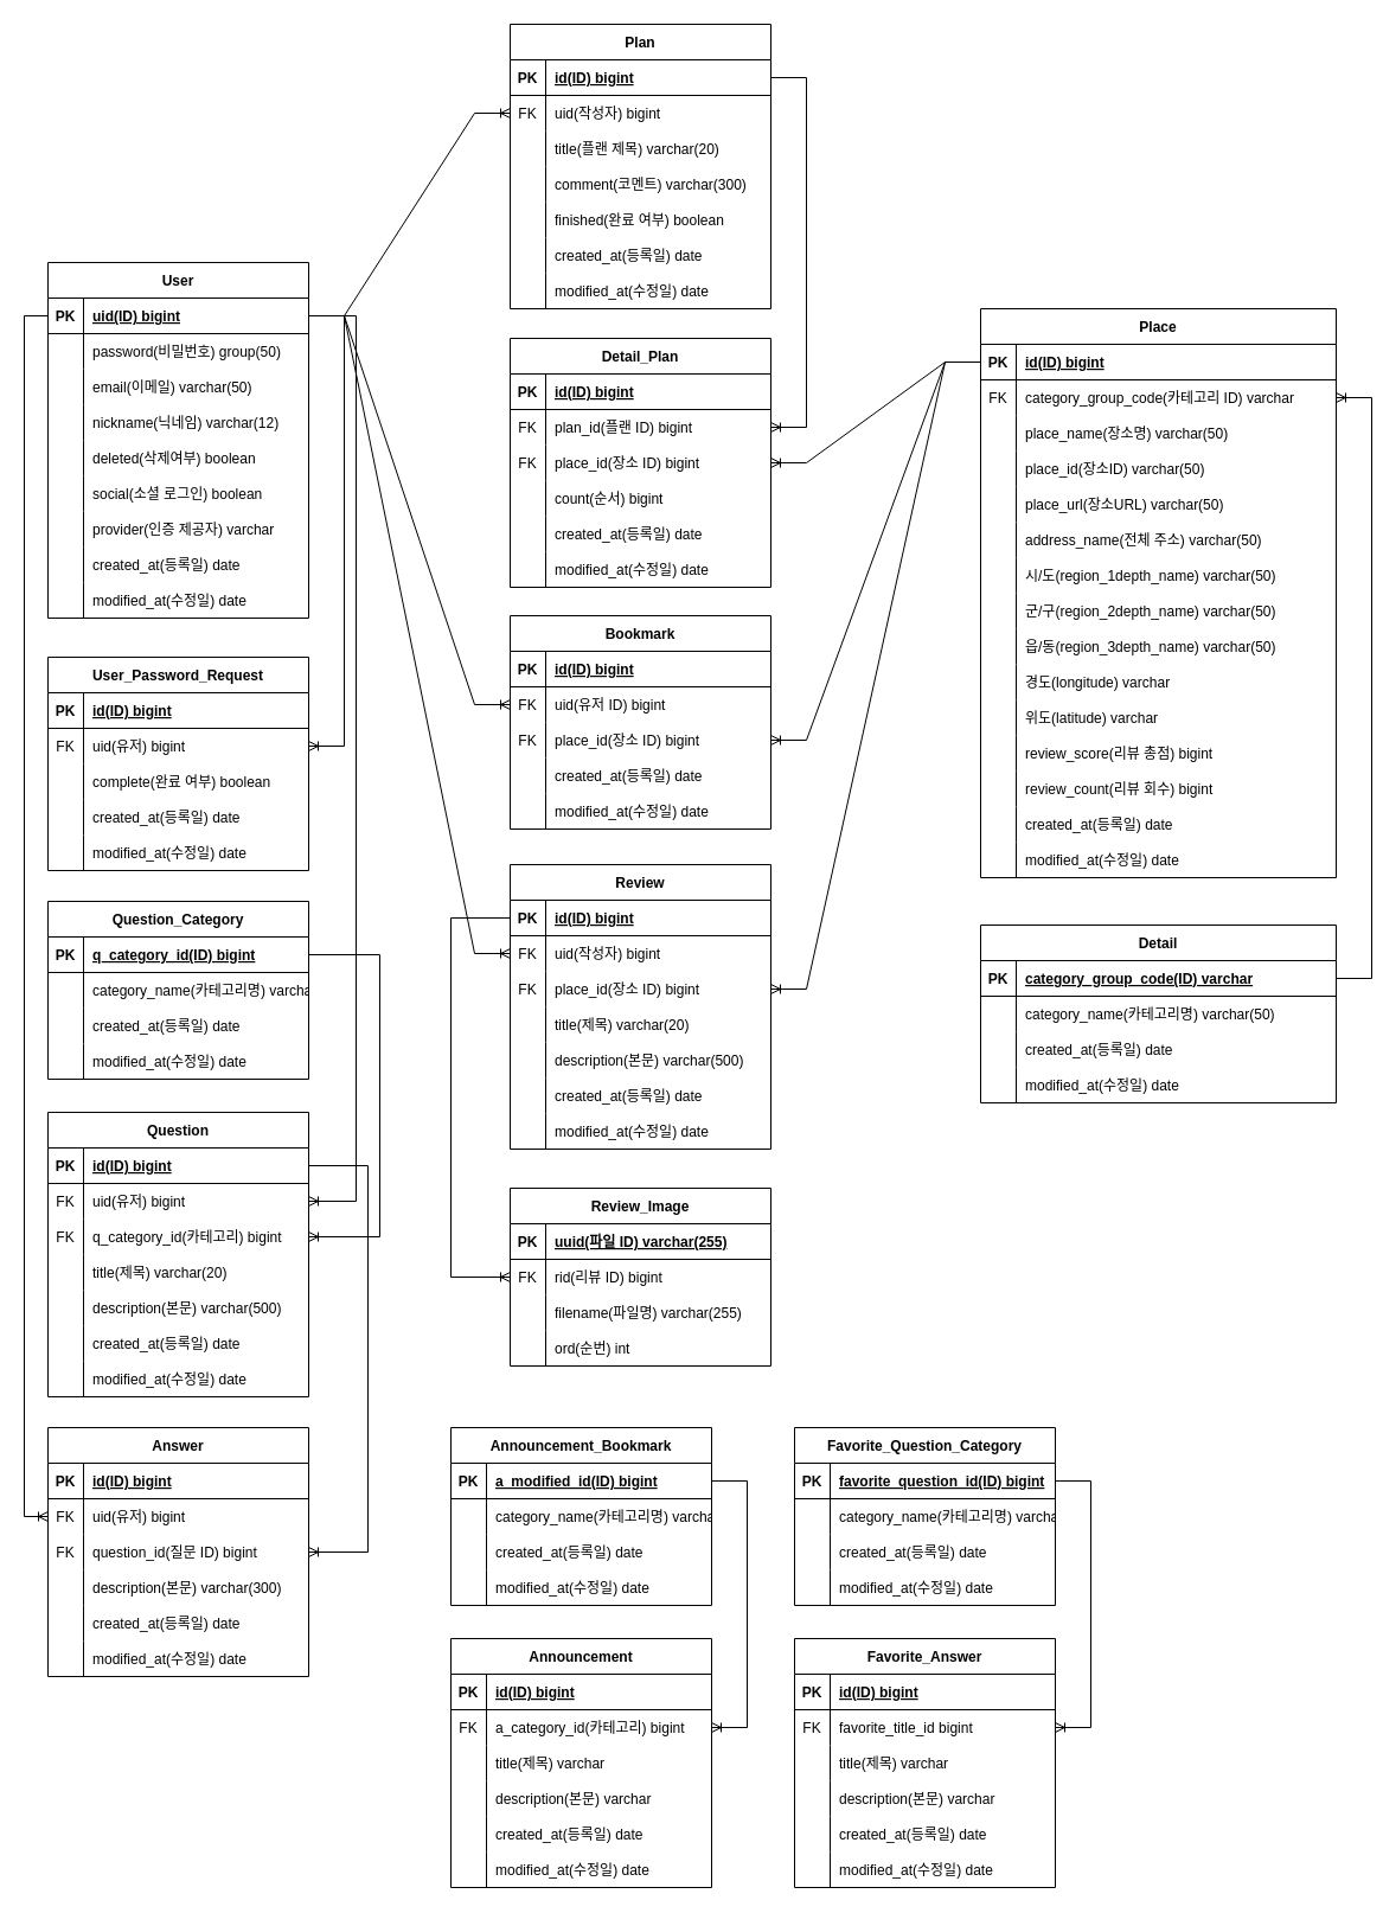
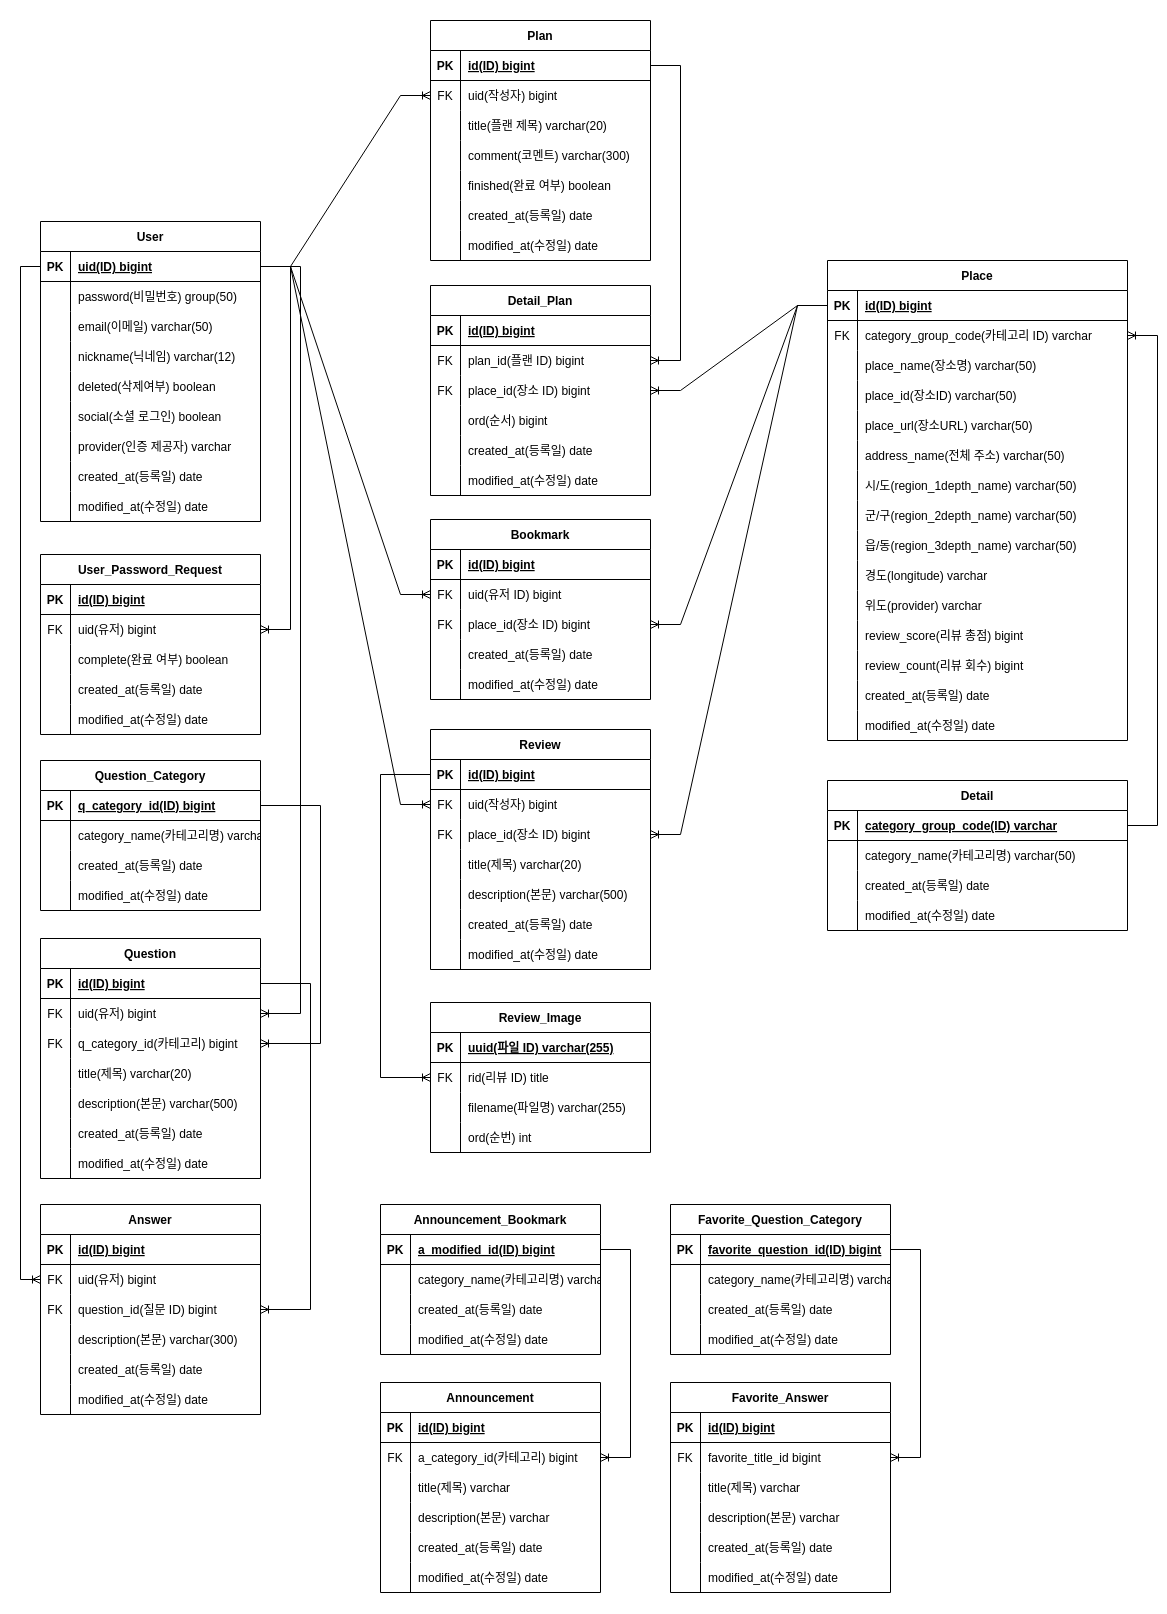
- <mxCell id="64" value="count(순서) bigint" style="shape=partialRectangle;connectable=0;fillColor=none;top=0;left=0;bottom=0;right=0;align=left;spacingLeft=6;overflow=hidden;" parent="62" vertex="1"><mxGeometry x="30" width="190" height="30" as="geometry"><mxRectangle width="190" height="30" as="alternateBounds" /></mxGeometry></mxCell>
+ <mxCell id="64" value="ord(순서) bigint" style="shape=partialRectangle;connectable=0;fillColor=none;top=0;left=0;bottom=0;right=0;align=left;spacingLeft=6;overflow=hidden;" parent="62" vertex="1"><mxGeometry x="30" width="190" height="30" as="geometry"><mxRectangle width="190" height="30" as="alternateBounds" /></mxGeometry></mxCell>
- <mxCell id="104" value="위도(latitude) varchar" style="shape=partialRectangle;connectable=0;fillColor=none;top=0;left=0;bottom=0;right=0;align=left;spacingLeft=6;overflow=hidden;" parent="102" vertex="1"><mxGeometry x="30" width="270" height="30" as="geometry"><mxRectangle width="270" height="30" as="alternateBounds" /></mxGeometry></mxCell>
+ <mxCell id="104" value="위도(provider) varchar" style="shape=partialRectangle;connectable=0;fillColor=none;top=0;left=0;bottom=0;right=0;align=left;spacingLeft=6;overflow=hidden;" parent="102" vertex="1"><mxGeometry x="30" width="270" height="30" as="geometry"><mxRectangle width="270" height="30" as="alternateBounds" /></mxGeometry></mxCell>
- <mxCell id="158" value="rid(리뷰 ID) bigint" style="shape=partialRectangle;connectable=0;fillColor=none;top=0;left=0;bottom=0;right=0;align=left;spacingLeft=6;overflow=hidden;" parent="156" vertex="1"><mxGeometry x="30" width="190" height="30" as="geometry"><mxRectangle width="190" height="30" as="alternateBounds" /></mxGeometry></mxCell>
+ <mxCell id="158" value="rid(리뷰 ID) title" style="shape=partialRectangle;connectable=0;fillColor=none;top=0;left=0;bottom=0;right=0;align=left;spacingLeft=6;overflow=hidden;" parent="156" vertex="1"><mxGeometry x="30" width="190" height="30" as="geometry"><mxRectangle width="190" height="30" as="alternateBounds" /></mxGeometry></mxCell>
